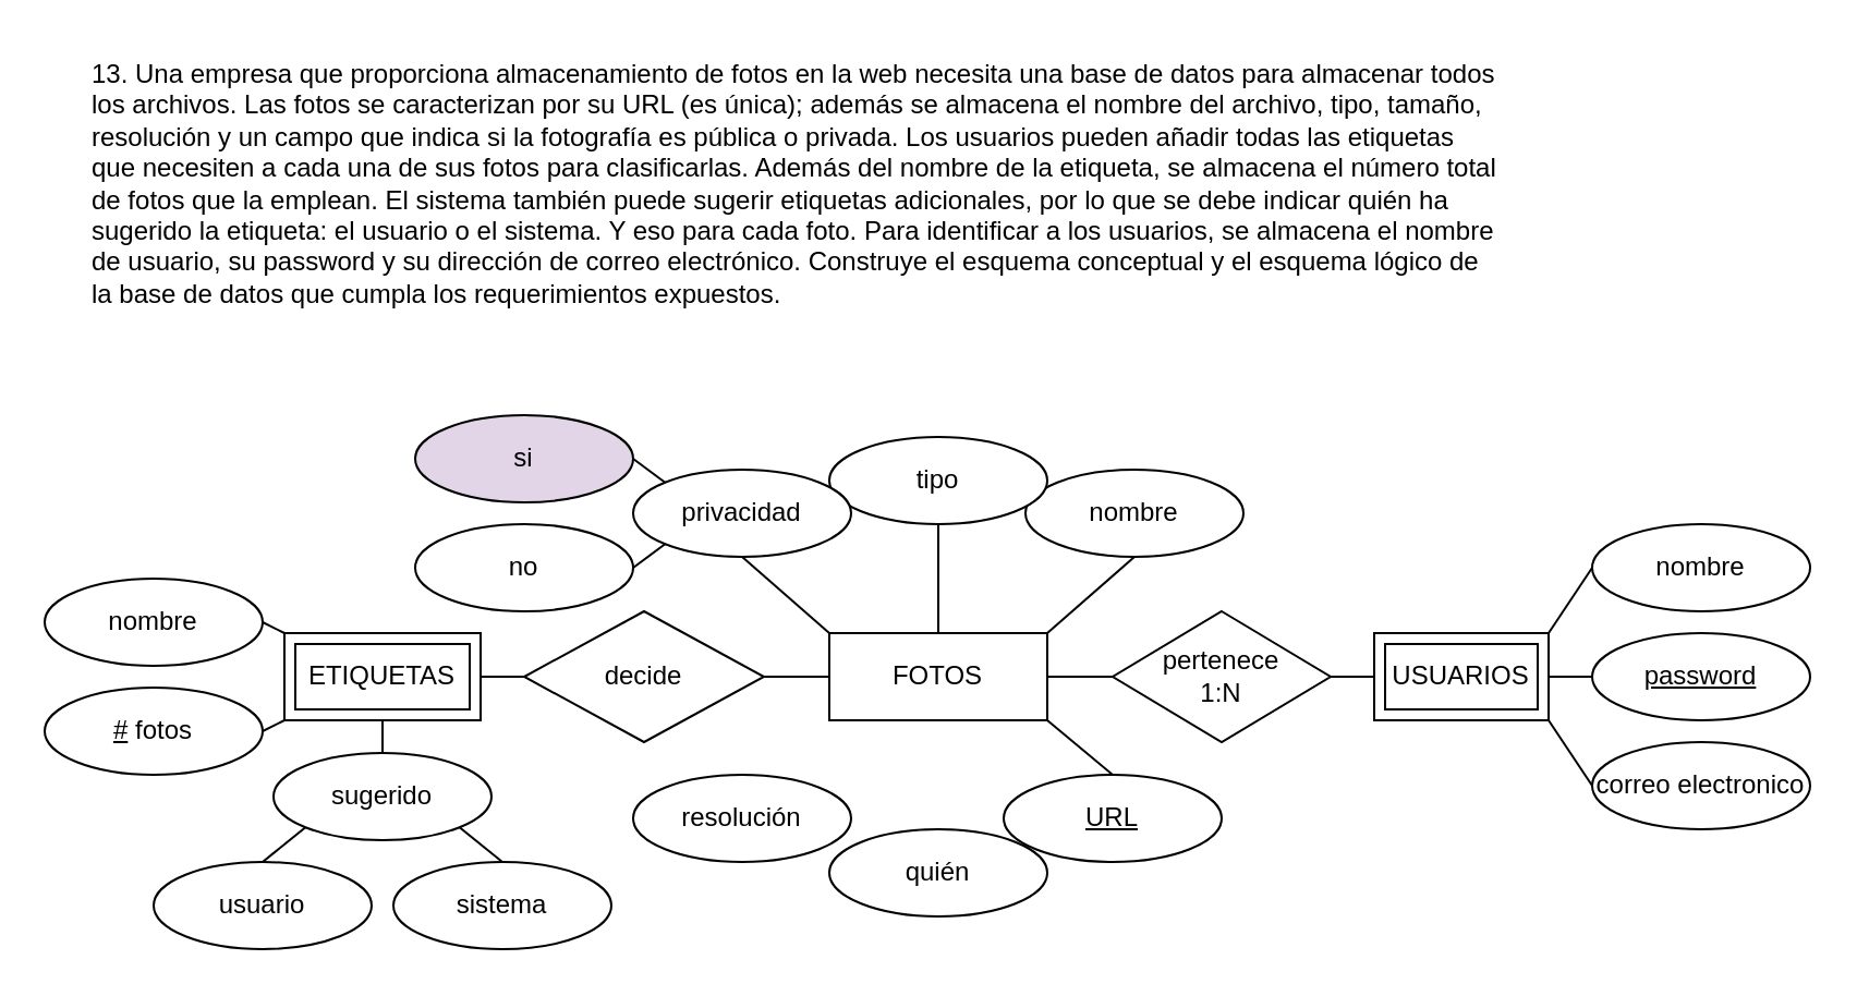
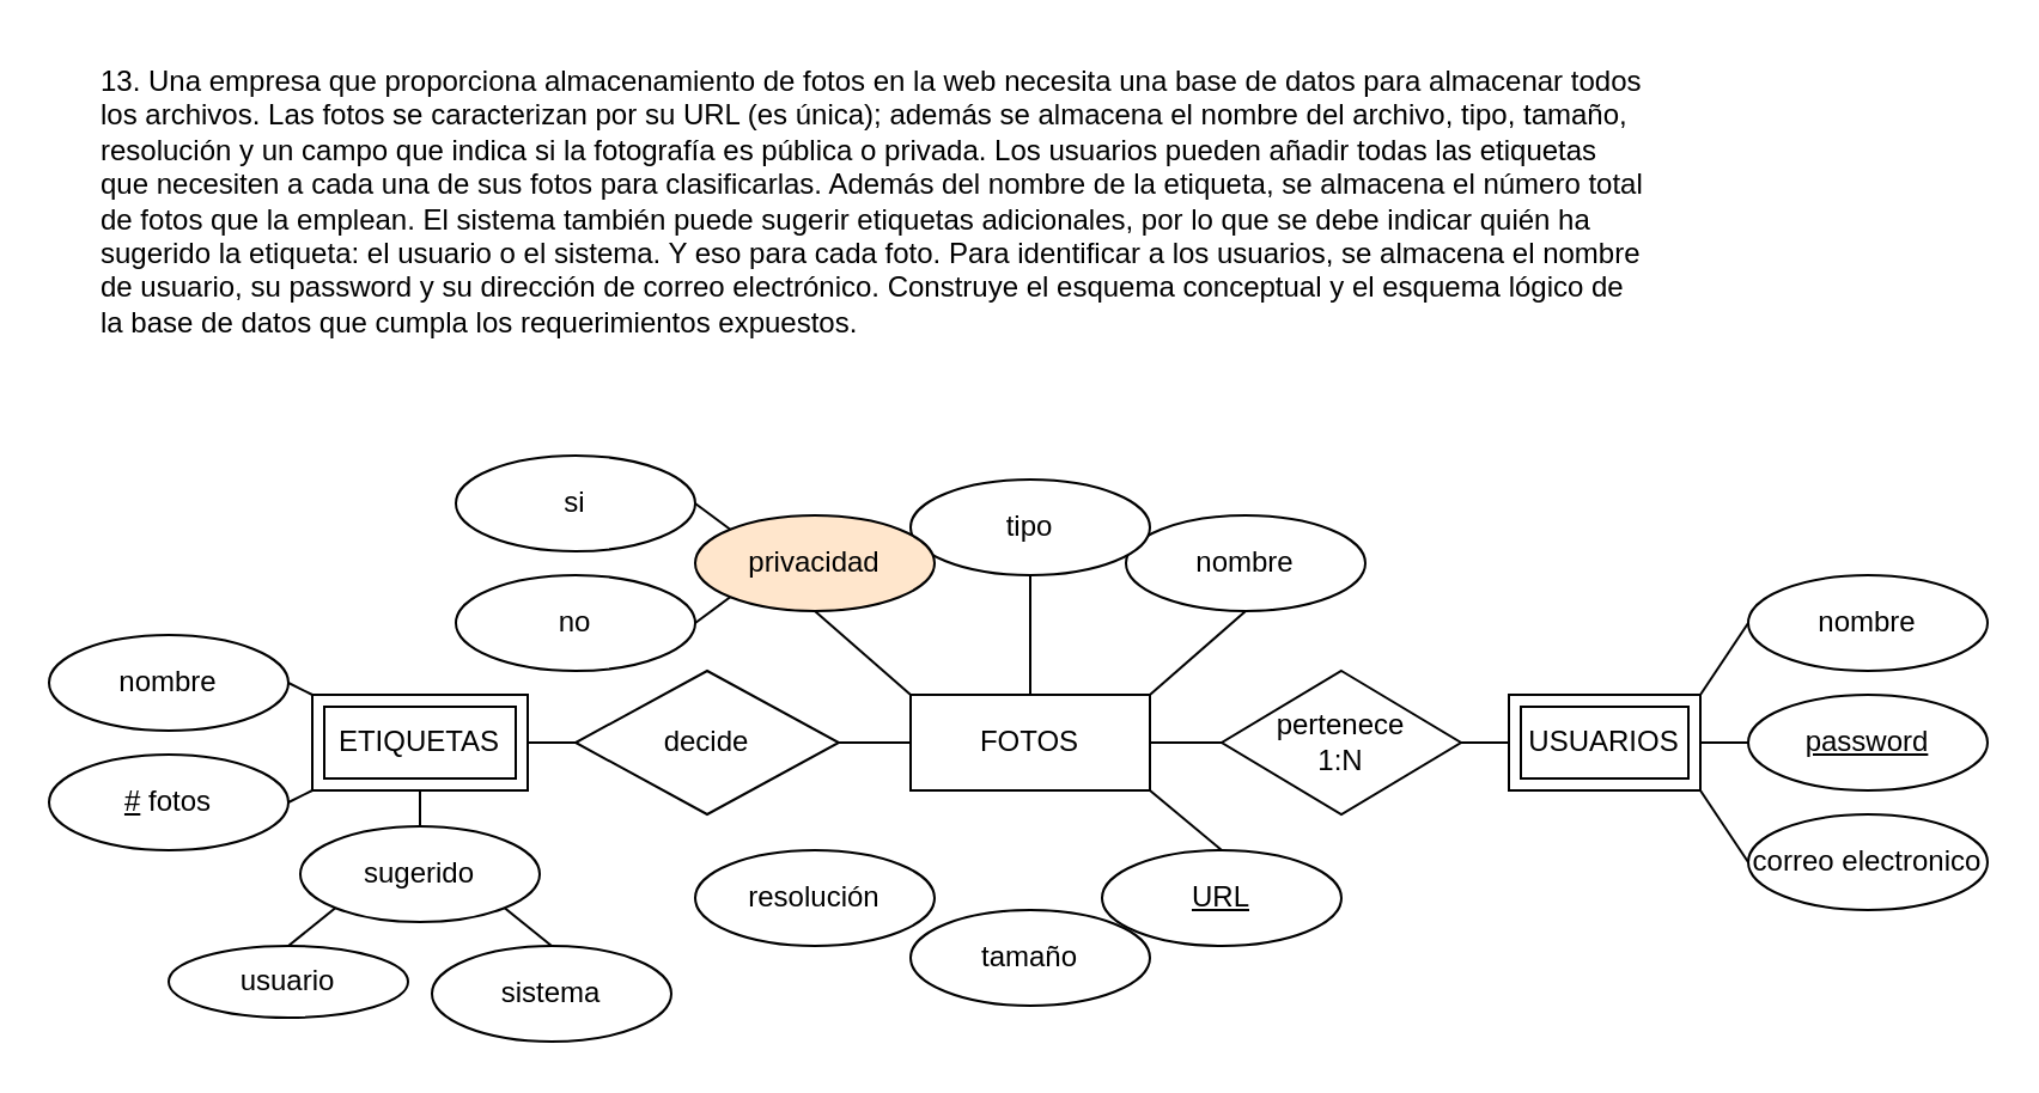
- <mxCell id="18" value="si" style="ellipse;whiteSpace=wrap;html=1;align=center;fillColor=#e1d5e7;" vertex="1" parent="1"><mxGeometry x="190" y="190" width="100" height="40" as="geometry" /></mxCell>
+ <mxCell id="18" value="si" style="ellipse;whiteSpace=wrap;html=1;align=center;" vertex="1" parent="1"><mxGeometry x="190" y="190" width="100" height="40" as="geometry" /></mxCell>
- <mxCell id="17" value="privacidad" style="ellipse;whiteSpace=wrap;html=1;align=center;" vertex="1" parent="1"><mxGeometry x="290" y="215" width="100" height="40" as="geometry" /></mxCell>
+ <mxCell id="17" value="privacidad" style="ellipse;whiteSpace=wrap;html=1;align=center;fillColor=#ffe6cc;" vertex="1" parent="1"><mxGeometry x="290" y="215" width="100" height="40" as="geometry" /></mxCell>
- <mxCell id="13" value="quién" style="ellipse;whiteSpace=wrap;html=1;align=center;" vertex="1" parent="1"><mxGeometry x="380" y="380" width="100" height="40" as="geometry" /></mxCell>
+ <mxCell id="13" value="tamaño" style="ellipse;whiteSpace=wrap;html=1;align=center;" vertex="1" parent="1"><mxGeometry x="380" y="380" width="100" height="40" as="geometry" /></mxCell>
- <mxCell id="41" value="usuario" style="ellipse;whiteSpace=wrap;html=1;align=center;" vertex="1" parent="1"><mxGeometry x="70" y="395" width="100" height="40" as="geometry" /></mxCell>
+ <mxCell id="41" value="usuario" style="ellipse;whiteSpace=wrap;html=1;align=center;" vertex="1" parent="1"><mxGeometry x="70" y="395" width="100" height="30" as="geometry" /></mxCell>
